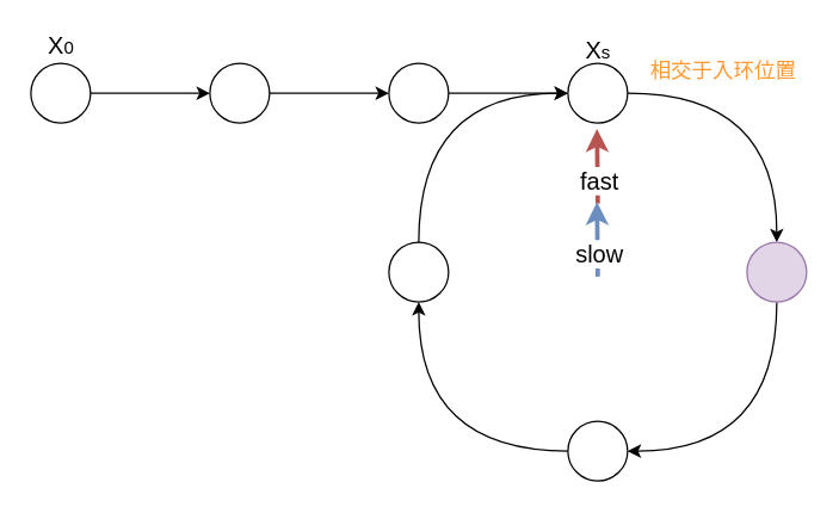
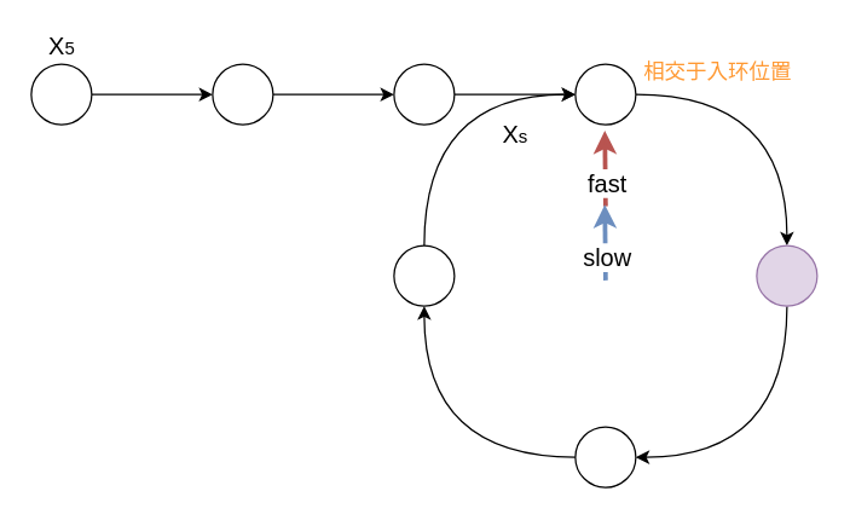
- <mxCell id="16" value="&lt;font style=&quot;font-size: 16px&quot;&gt;X&lt;/font&gt;&lt;font style=&quot;font-size: 12px&quot;&gt;0&lt;/font&gt;" style="text;html=1;align=center;verticalAlign=middle;resizable=0;points=[];autosize=1;" vertex="1" parent="1"><mxGeometry x="26.5" y="20" width="27" height="19" as="geometry" /></mxCell>
+ <mxCell id="16" value="&lt;font style=&quot;font-size: 16px&quot;&gt;X&lt;/font&gt;&lt;font style=&quot;font-size: 12px&quot;&gt;5&lt;/font&gt;" style="text;html=1;align=center;verticalAlign=middle;resizable=0;points=[];autosize=1;" vertex="1" parent="1"><mxGeometry x="26.5" y="20" width="27" height="19" as="geometry" /></mxCell>
- <mxCell id="17" value="&lt;font style=&quot;font-size: 16px&quot;&gt;X&lt;/font&gt;&lt;font style=&quot;font-size: 12px&quot;&gt;s&lt;/font&gt;" style="text;html=1;align=center;verticalAlign=middle;resizable=0;points=[];autosize=1;" vertex="1" parent="1"><mxGeometry x="386.5" y="23" width="27" height="19" as="geometry" /></mxCell>
+ <mxCell id="17" value="&lt;font style=&quot;font-size: 16px&quot;&gt;X&lt;/font&gt;&lt;font style=&quot;font-size: 12px&quot;&gt;s&lt;/font&gt;" style="text;html=1;align=center;verticalAlign=middle;resizable=0;points=[];autosize=1;" vertex="1" parent="1"><mxGeometry x="326.5" y="78" width="27" height="19" as="geometry" /></mxCell>
- <mxCell id="22" value="&lt;font style=&quot;font-size: 14px&quot; color=&quot;#ff9933&quot;&gt;相交于入环位置&lt;/font&gt;" style="text;html=1;align=center;verticalAlign=middle;resizable=0;points=[];autosize=1;" vertex="1" parent="1"><mxGeometry x="430" y="37" width="108" height="19" as="geometry" /></mxCell>
+ <mxCell id="22" value="&lt;font style=&quot;font-size: 14px&quot; color=&quot;#ff9933&quot;&gt;相交于入环位置&lt;/font&gt;" style="text;html=1;align=center;verticalAlign=middle;resizable=0;points=[];autosize=1;" vertex="1" parent="1"><mxGeometry x="420" y="37" width="108" height="19" as="geometry" /></mxCell>
